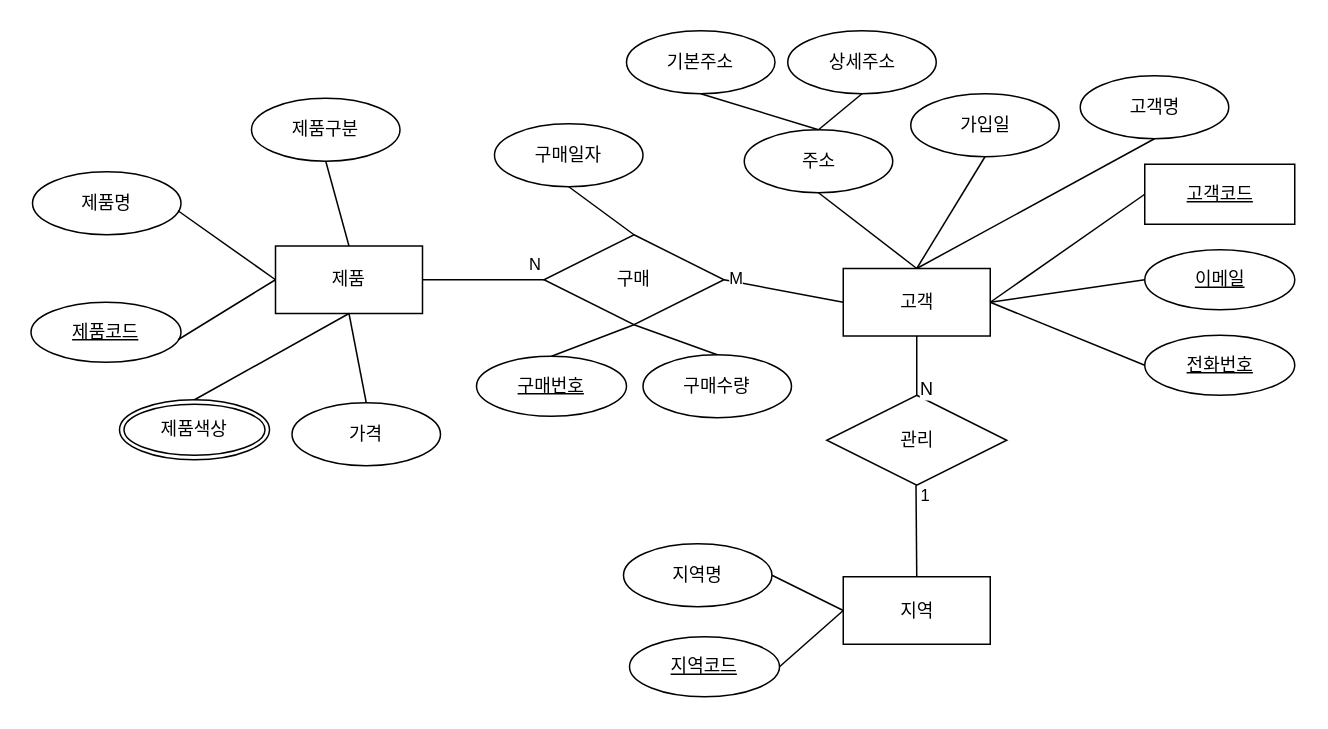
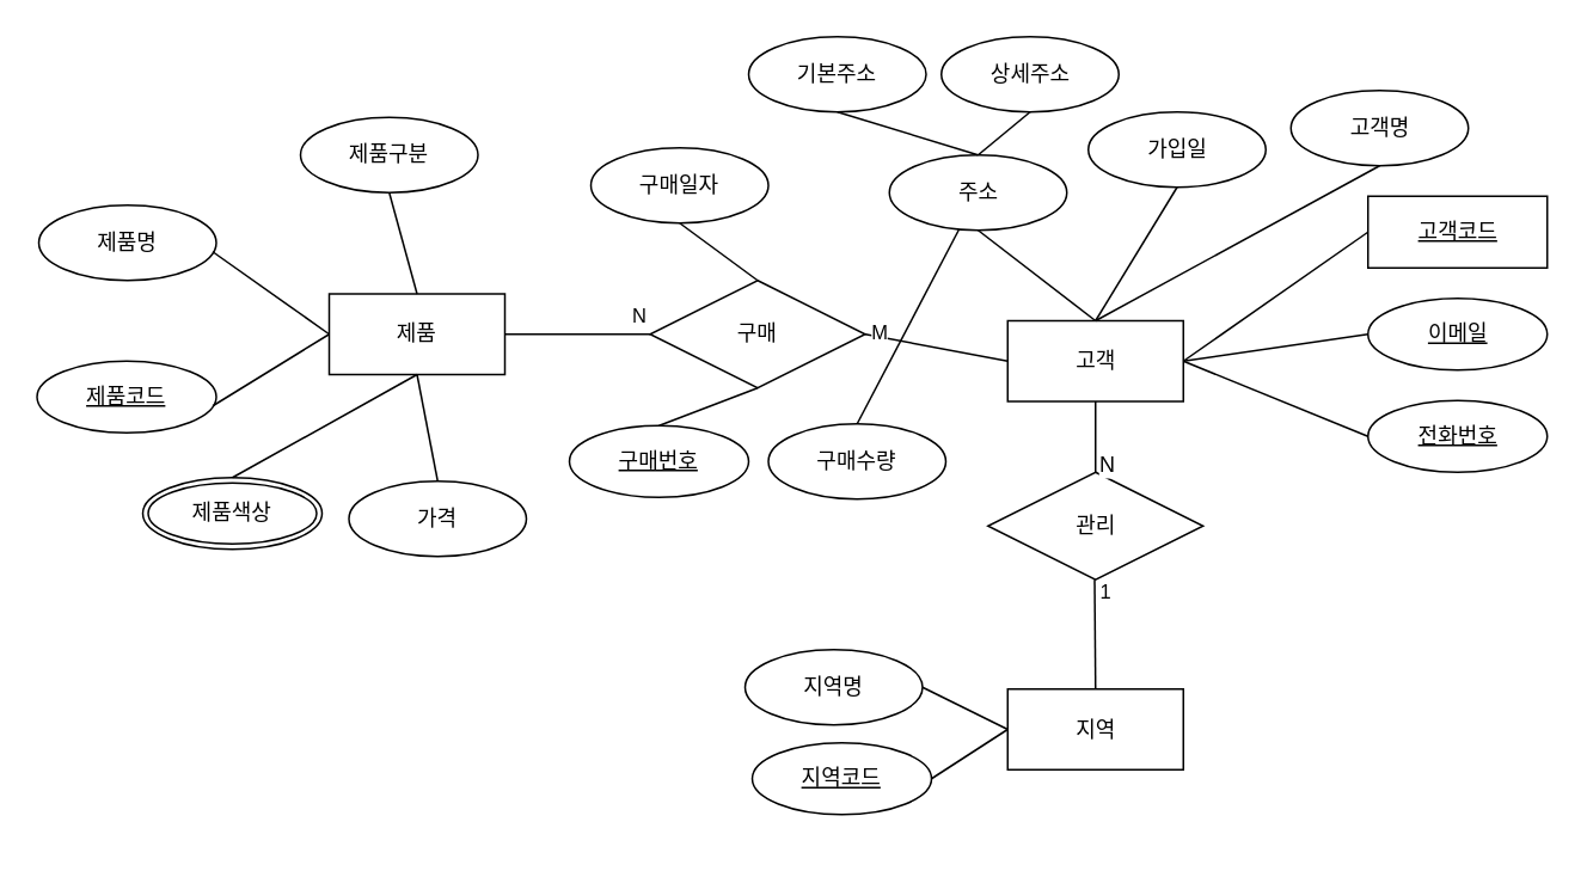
- <mxCell id="49" value="" style="endArrow=none;html=1;rounded=0;fontSize=12;startSize=8;endSize=8;curved=1;exitX=0.5;exitY=0;exitDx=0;exitDy=0;entryX=0.5;entryY=1;entryDx=0;entryDy=0;" edge="1" parent="1" source="45" target="39"><mxGeometry relative="1" as="geometry"><mxPoint x="432" y="226" as="sourcePoint" /><mxPoint x="377" y="247" as="targetPoint" /></mxGeometry></mxCell>
+ <mxCell id="49" value="" style="endArrow=none;html=1;rounded=0;fontSize=12;startSize=8;endSize=8;curved=1;exitX=0.5;exitY=0;exitDx=0;exitDy=0;" edge="1" parent="1" source="45" target="11"><mxGeometry relative="1" as="geometry"><mxPoint x="432" y="226" as="sourcePoint" /><mxPoint x="377" y="247" as="targetPoint" /></mxGeometry></mxCell>
- <mxCell id="20" value="지역코드" style="ellipse;whiteSpace=wrap;html=1;align=center;fontStyle=4;" parent="1" vertex="1"><mxGeometry x="419" y="424" width="100" height="40" as="geometry" /></mxCell>
+ <mxCell id="20" value="지역코드" style="ellipse;whiteSpace=wrap;html=1;align=center;fontStyle=4;" parent="1" vertex="1"><mxGeometry x="419" y="414" width="100" height="40" as="geometry" /></mxCell>
